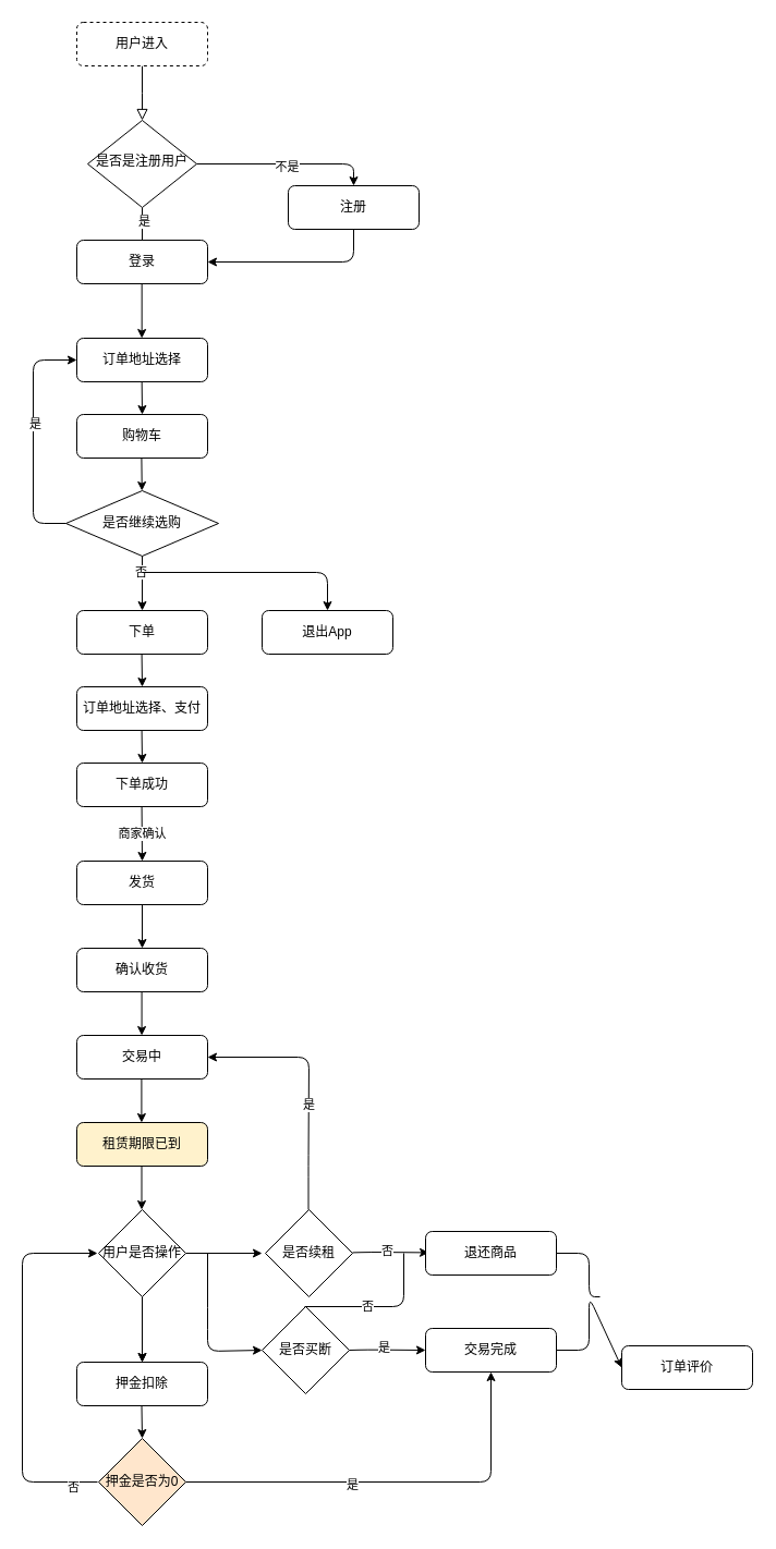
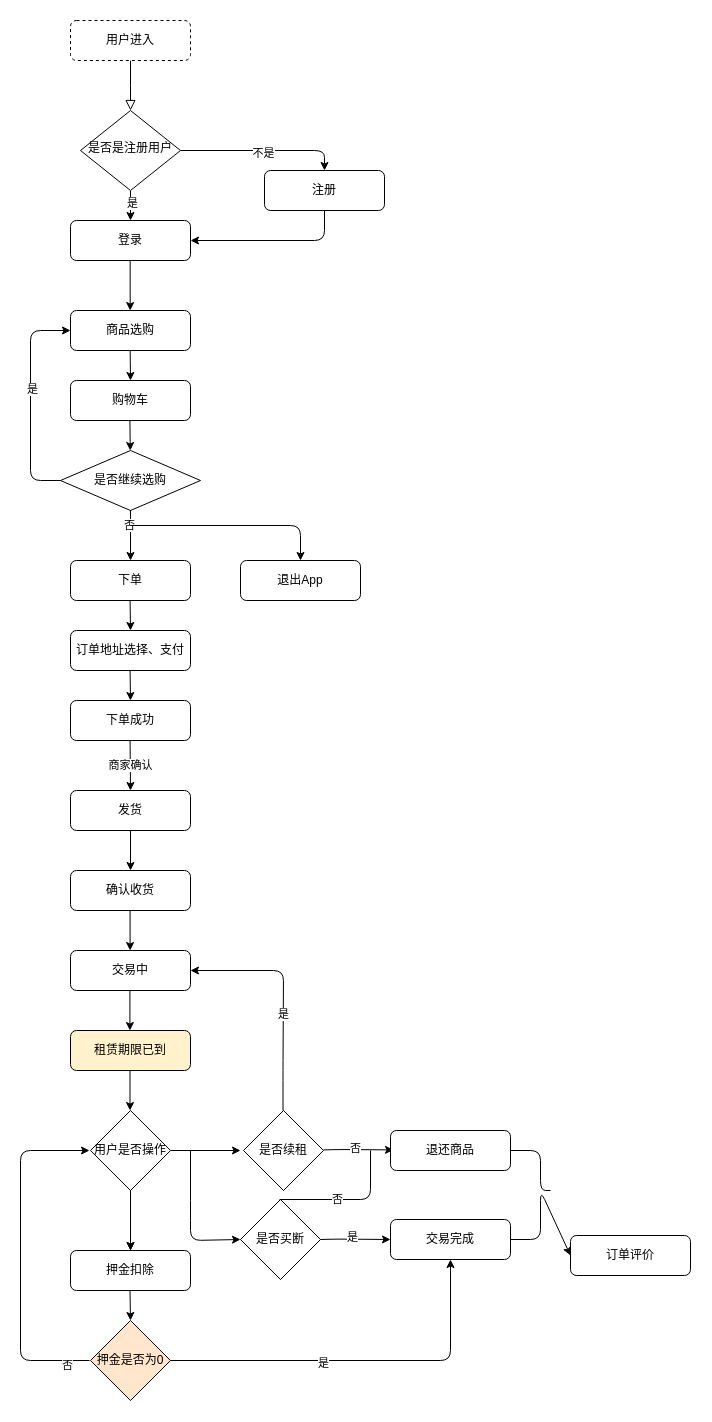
- <mxCell id="4" style="edgeStyle=orthogonalEdgeStyle;rounded=0;orthogonalLoop=1;jettySize=auto;html=1;exitX=0.5;exitY=1;exitDx=0;exitDy=0;entryX=0.5;entryY=0;entryDx=0;entryDy=0;endArrow=none;" parent="1" source="6" target="7" edge="1"><mxGeometry relative="1" as="geometry" /></mxCell>
+ <mxCell id="4" style="edgeStyle=orthogonalEdgeStyle;rounded=0;orthogonalLoop=1;jettySize=auto;html=1;exitX=0.5;exitY=1;exitDx=0;exitDy=0;entryX=0.5;entryY=0;entryDx=0;entryDy=0;" parent="1" source="6" target="7" edge="1"><mxGeometry relative="1" as="geometry" /></mxCell>
- <mxCell id="13" value="订单地址选择" style="rounded=1;whiteSpace=wrap;html=1;fontSize=12;glass=0;strokeWidth=1;shadow=0;" parent="1" vertex="1"><mxGeometry x="70" y="310" width="120" height="40" as="geometry" /></mxCell>
+ <mxCell id="13" value="商品选购" style="rounded=1;whiteSpace=wrap;html=1;fontSize=12;glass=0;strokeWidth=1;shadow=0;" parent="1" vertex="1"><mxGeometry x="70" y="310" width="120" height="40" as="geometry" /></mxCell>
